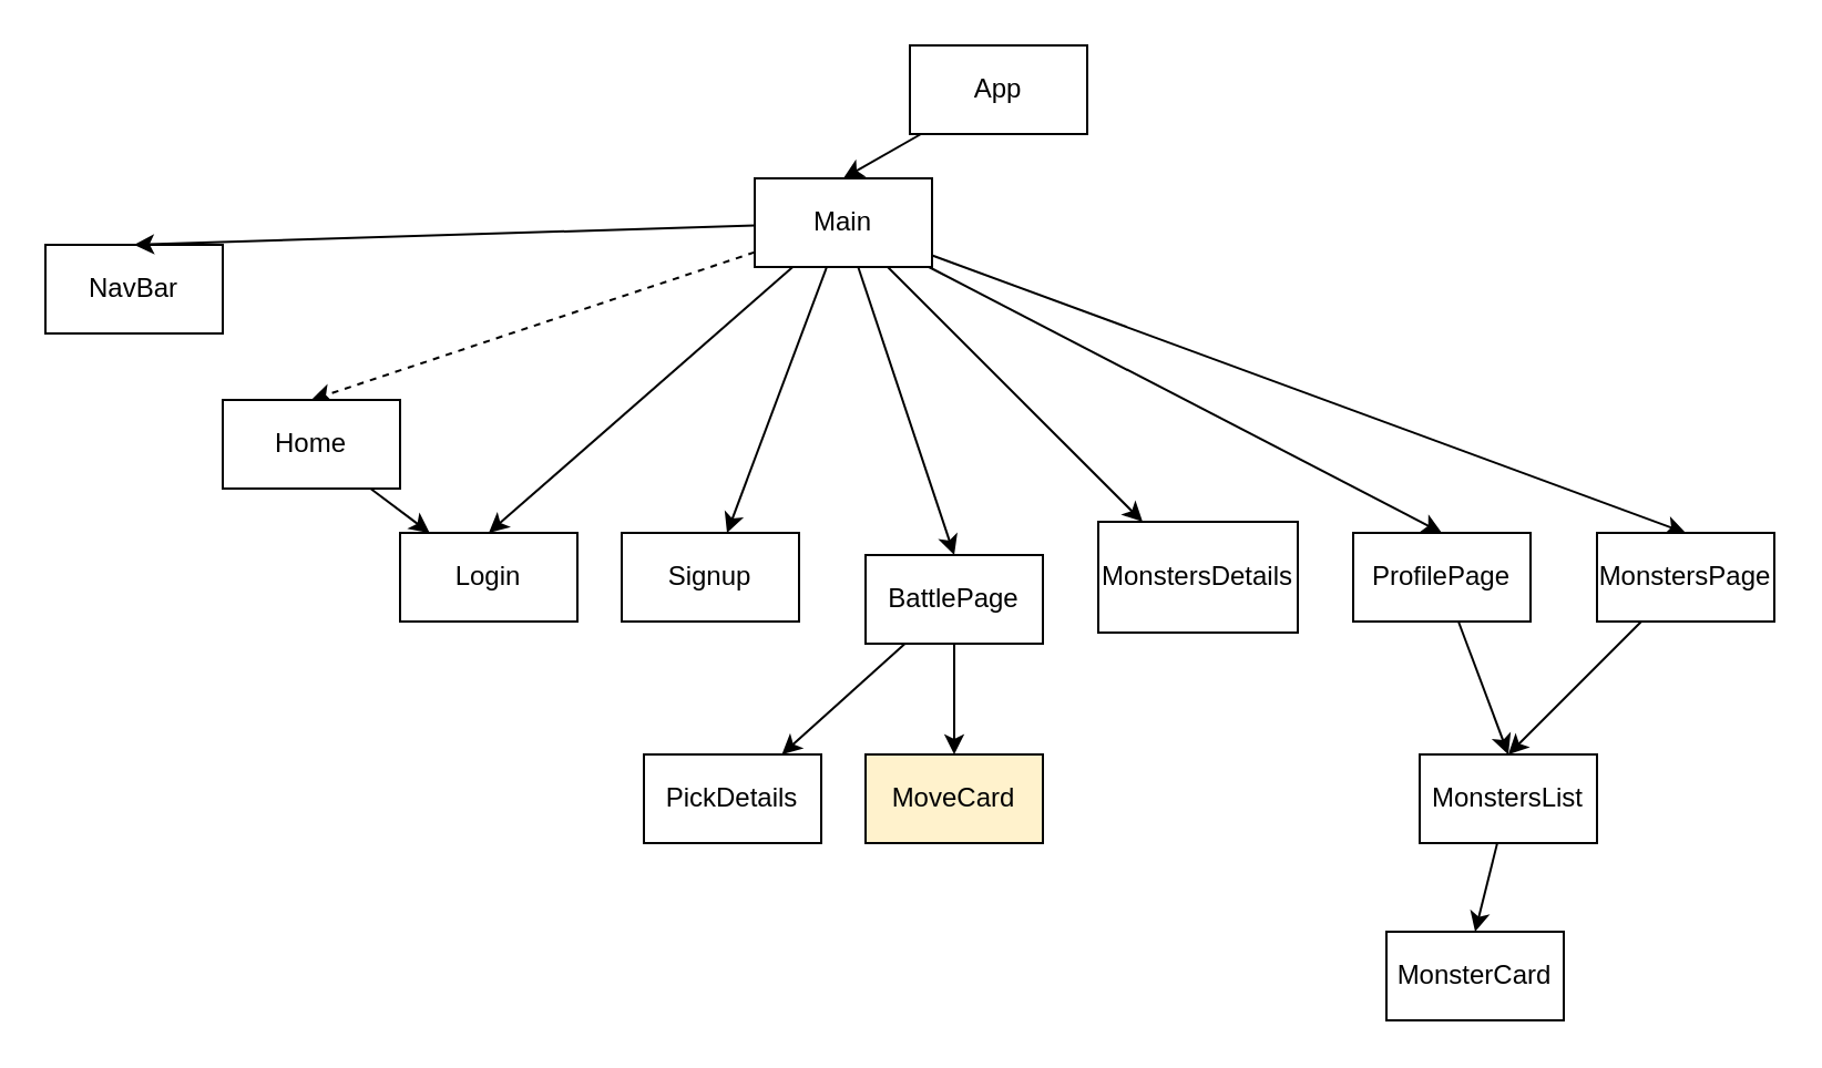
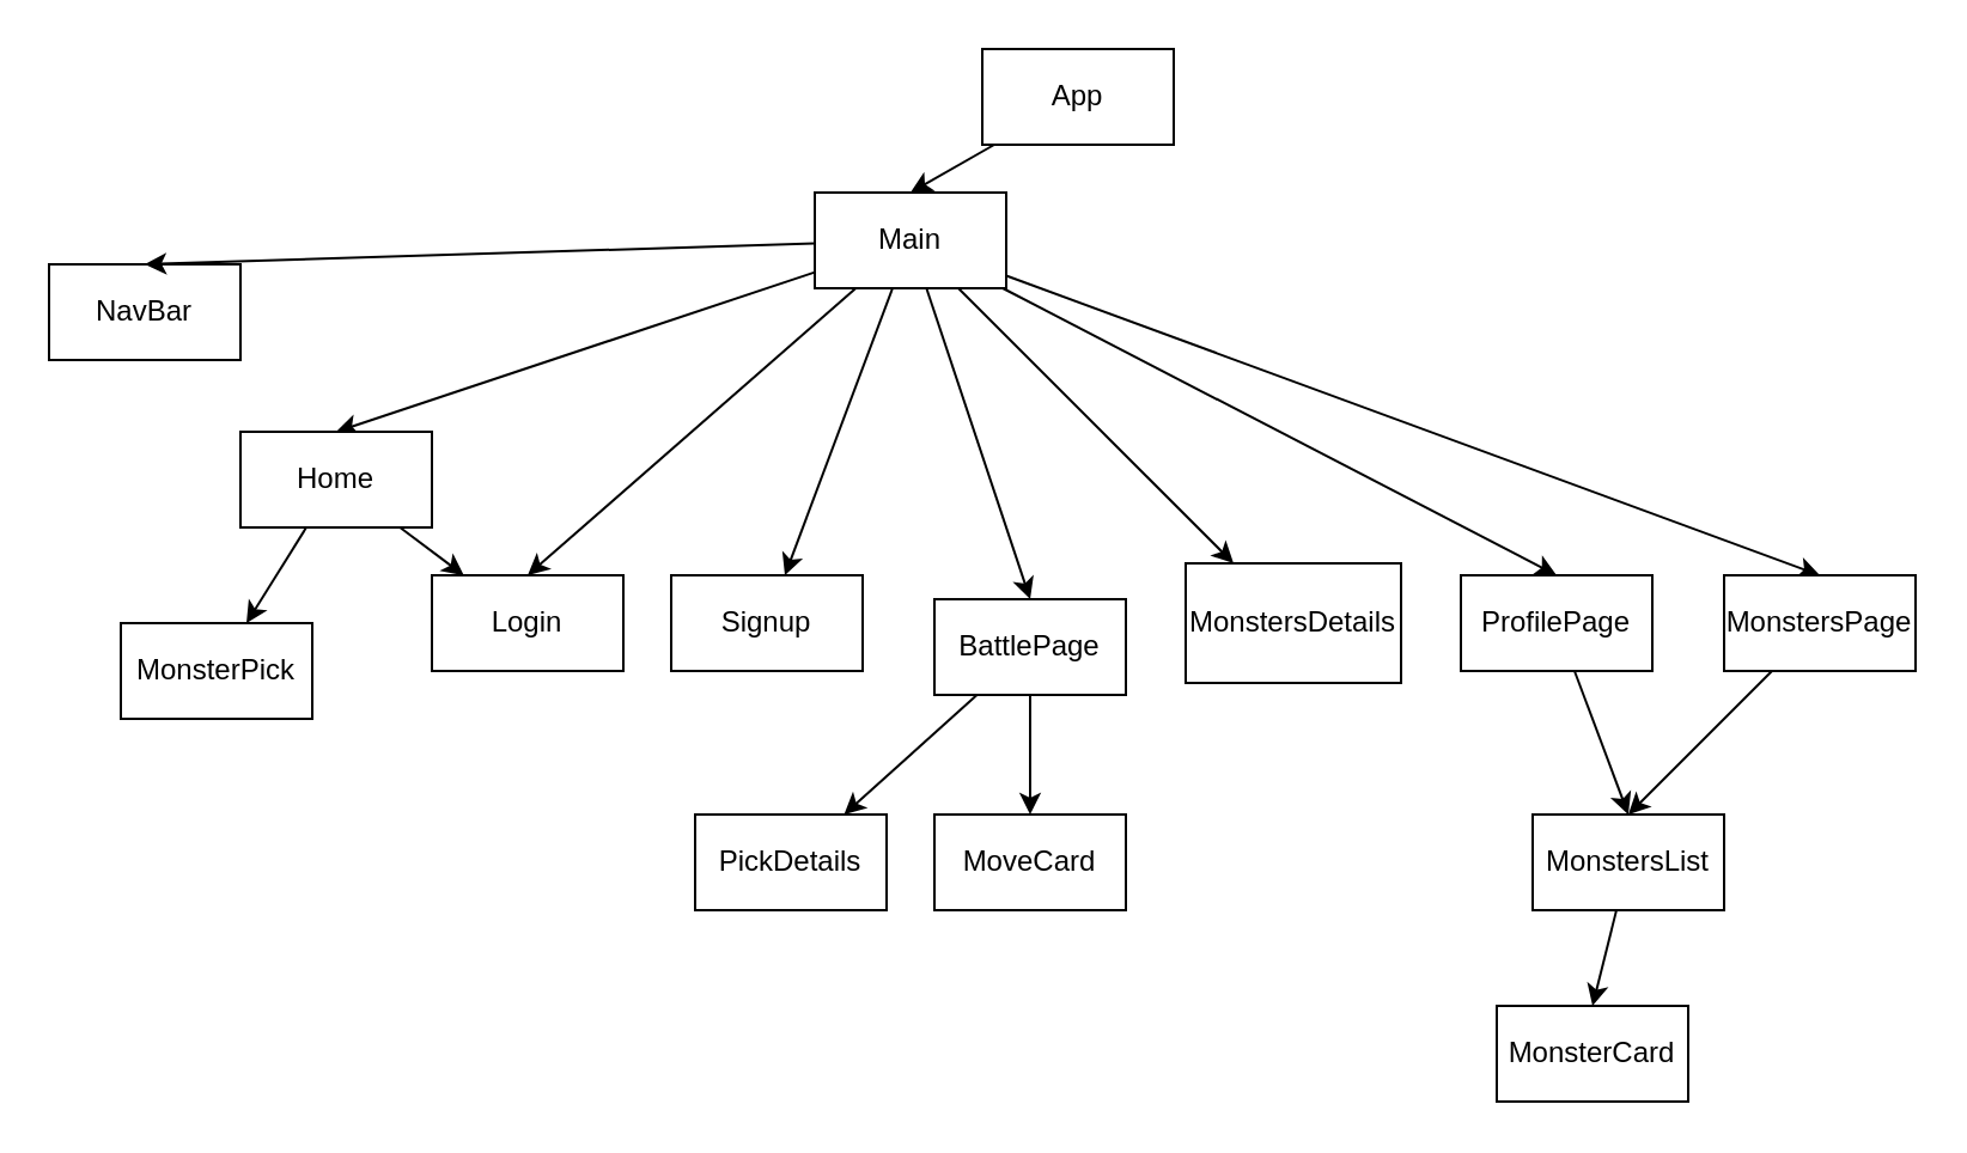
- <mxCell id="12" style="edgeStyle=none;html=1;entryX=0.5;entryY=0;entryDx=0;entryDy=0;dashed=1;" parent="1" source="17" target="20" edge="1"><mxGeometry relative="1" as="geometry" /></mxCell>
+ <mxCell id="12" style="edgeStyle=none;html=1;entryX=0.5;entryY=0;entryDx=0;entryDy=0;" parent="1" source="17" target="20" edge="1"><mxGeometry relative="1" as="geometry" /></mxCell>
+ <mxCell id="19" style="edgeStyle=none;html=1;" edge="1" parent="1" source="20" target="28"><mxGeometry relative="1" as="geometry" /></mxCell>
+ <mxCell id="28" value="MonsterPick" style="rounded=0;whiteSpace=wrap;html=1;" vertex="1" parent="1"><mxGeometry x="50" y="260" width="80" height="40" as="geometry" /></mxCell>
- <mxCell id="31" value="MoveCard" style="rounded=0;whiteSpace=wrap;html=1;fillColor=#fff2cc;" vertex="1" parent="1"><mxGeometry x="390" y="340" width="80" height="40" as="geometry" /></mxCell>
+ <mxCell id="31" value="MoveCard" style="rounded=0;whiteSpace=wrap;html=1;" vertex="1" parent="1"><mxGeometry x="390" y="340" width="80" height="40" as="geometry" /></mxCell>
